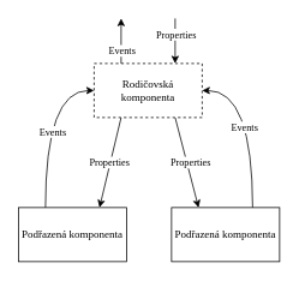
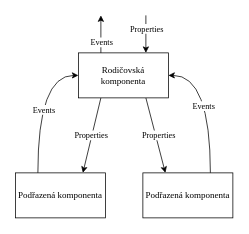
- <mxCell id="6" value="Rodičovská komponenta" style="rounded=0;whiteSpace=wrap;html=1;fontFamily=CMU Sans Serif Roman;dashed=1;" vertex="1" parent="1"><mxGeometry x="104" y="70" width="120" height="60" as="geometry" /></mxCell>
+ <mxCell id="6" value="Rodičovská komponenta" style="rounded=0;whiteSpace=wrap;html=1;fontFamily=CMU Sans Serif Roman;" vertex="1" parent="1"><mxGeometry x="104" y="70" width="120" height="60" as="geometry" /></mxCell>
